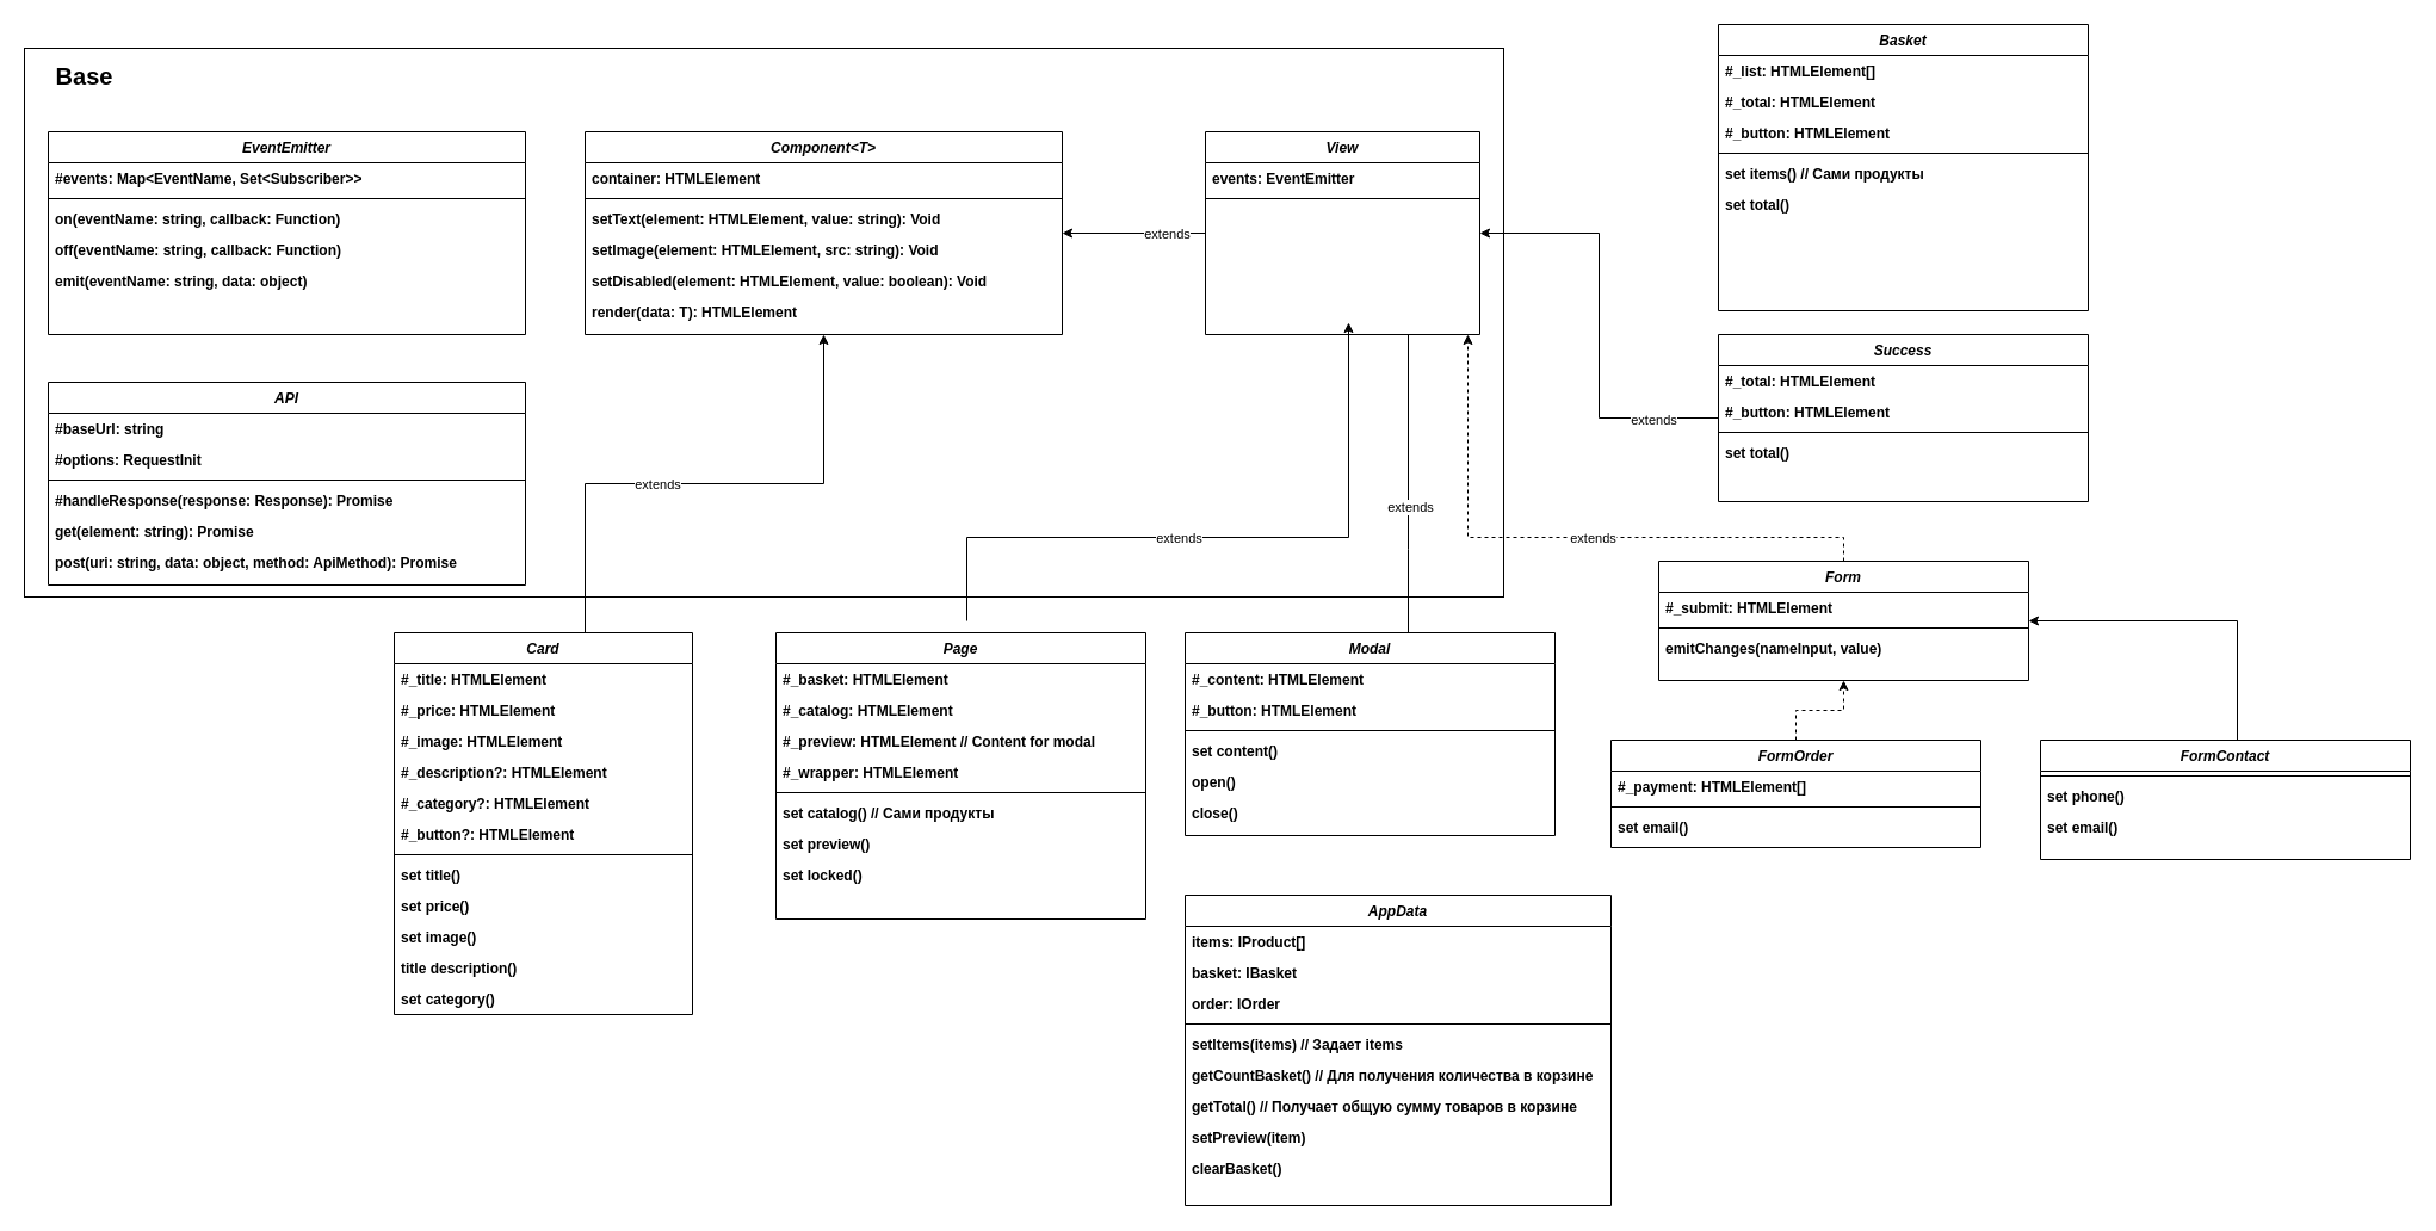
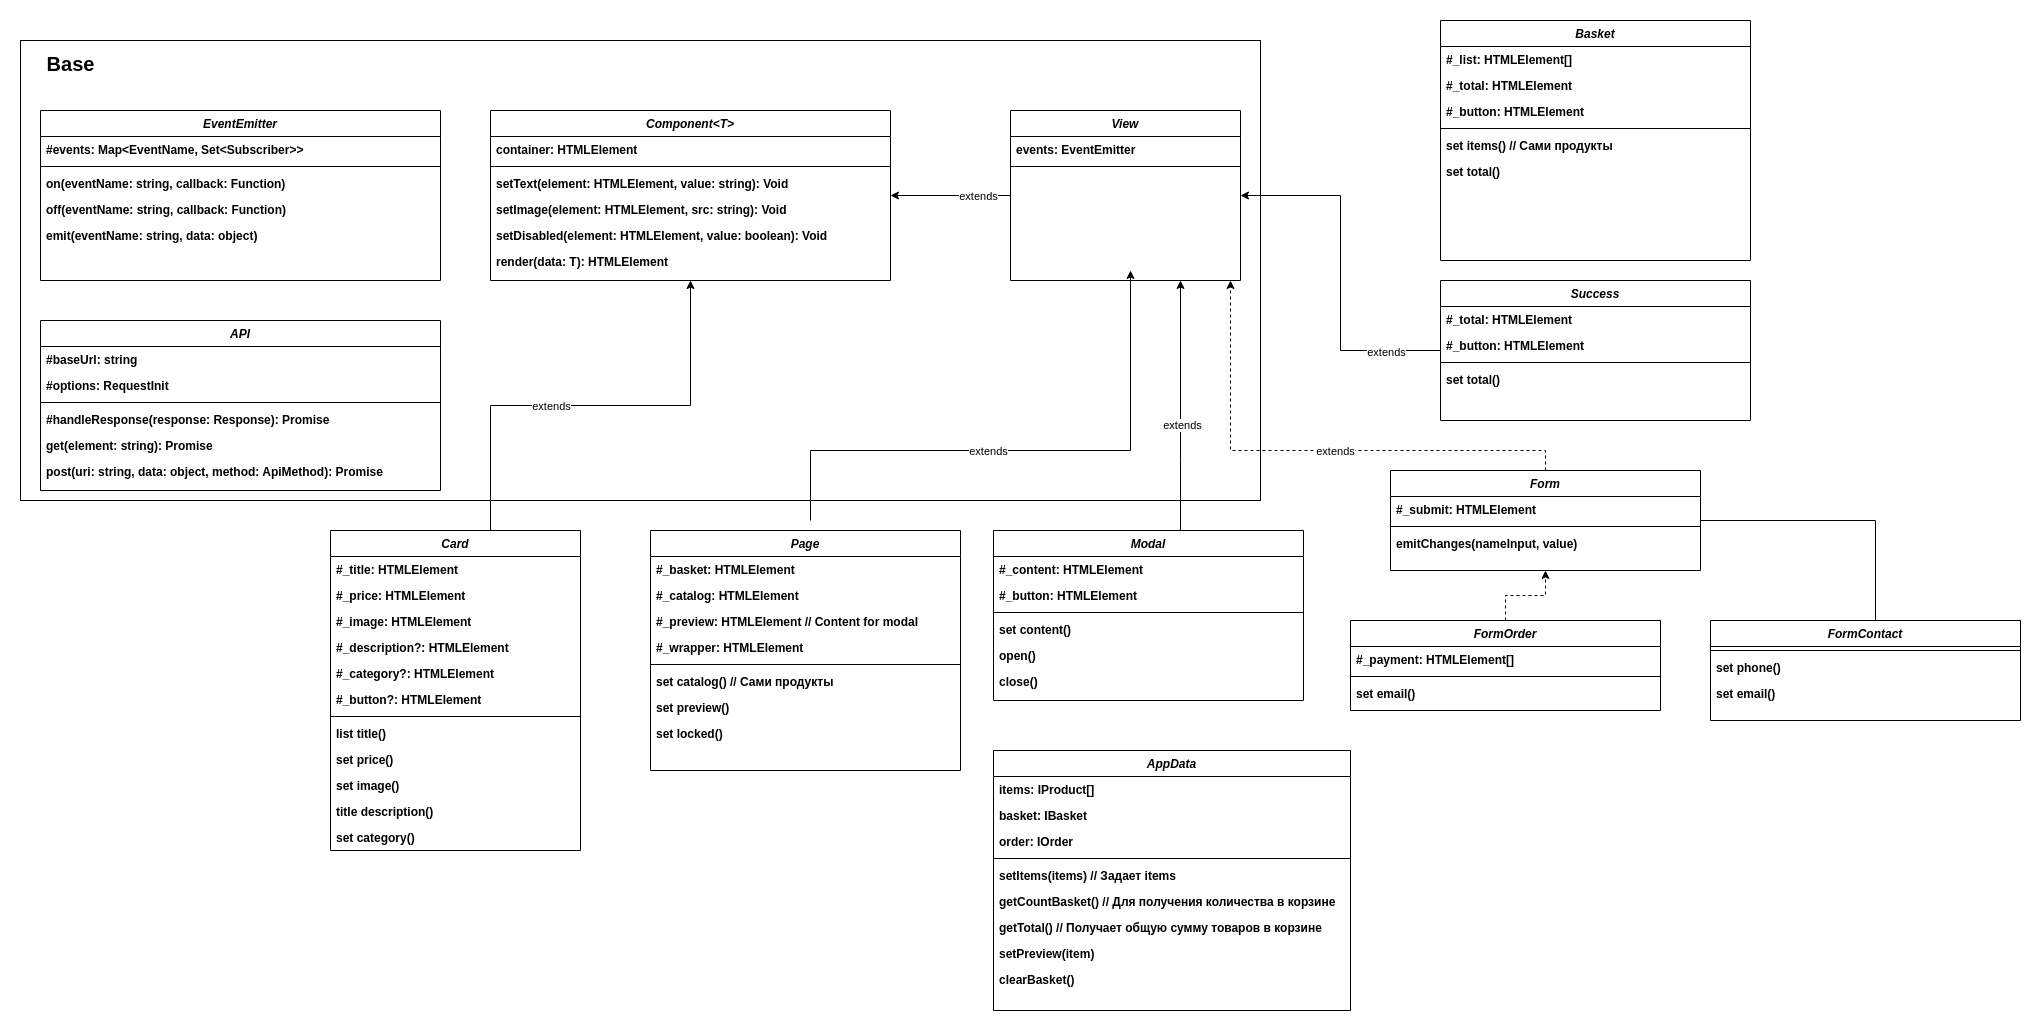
- <mxCell id="55" style="edgeStyle=orthogonalEdgeStyle;rounded=0;orthogonalLoop=1;jettySize=auto;html=1;endArrow=none;" parent="1" source="57" target="19" edge="1"><mxGeometry relative="1" as="geometry"><Array as="points"><mxPoint x="1180" y="460" /><mxPoint x="1180" y="460" /></Array></mxGeometry></mxCell>
+ <mxCell id="55" style="edgeStyle=orthogonalEdgeStyle;rounded=0;orthogonalLoop=1;jettySize=auto;html=1;" parent="1" source="57" target="19" edge="1"><mxGeometry relative="1" as="geometry"><Array as="points"><mxPoint x="1180" y="460" /><mxPoint x="1180" y="460" /></Array></mxGeometry></mxCell>
- <mxCell id="89" style="edgeStyle=orthogonalEdgeStyle;rounded=0;orthogonalLoop=1;jettySize=auto;html=1;" parent="1" source="90" target="85" edge="1"><mxGeometry relative="1" as="geometry"><Array as="points"><mxPoint x="1875" y="520" /></Array></mxGeometry></mxCell>
+ <mxCell id="89" style="edgeStyle=orthogonalEdgeStyle;rounded=0;orthogonalLoop=1;jettySize=auto;html=1;endArrow=none;" parent="1" source="90" target="85" edge="1"><mxGeometry relative="1" as="geometry"><Array as="points"><mxPoint x="1875" y="520" /></Array></mxGeometry></mxCell>
- <mxCell id="39" value="set title()" style="text;align=left;verticalAlign=top;spacingLeft=4;spacingRight=4;overflow=hidden;rotatable=0;points=[[0,0.5],[1,0.5]];portConstraint=eastwest;fontStyle=1" parent="31" vertex="1"><mxGeometry y="190" width="250" height="26" as="geometry" /></mxCell>
+ <mxCell id="39" value="list title()" style="text;align=left;verticalAlign=top;spacingLeft=4;spacingRight=4;overflow=hidden;rotatable=0;points=[[0,0.5],[1,0.5]];portConstraint=eastwest;fontStyle=1" parent="31" vertex="1"><mxGeometry y="190" width="250" height="26" as="geometry" /></mxCell>
